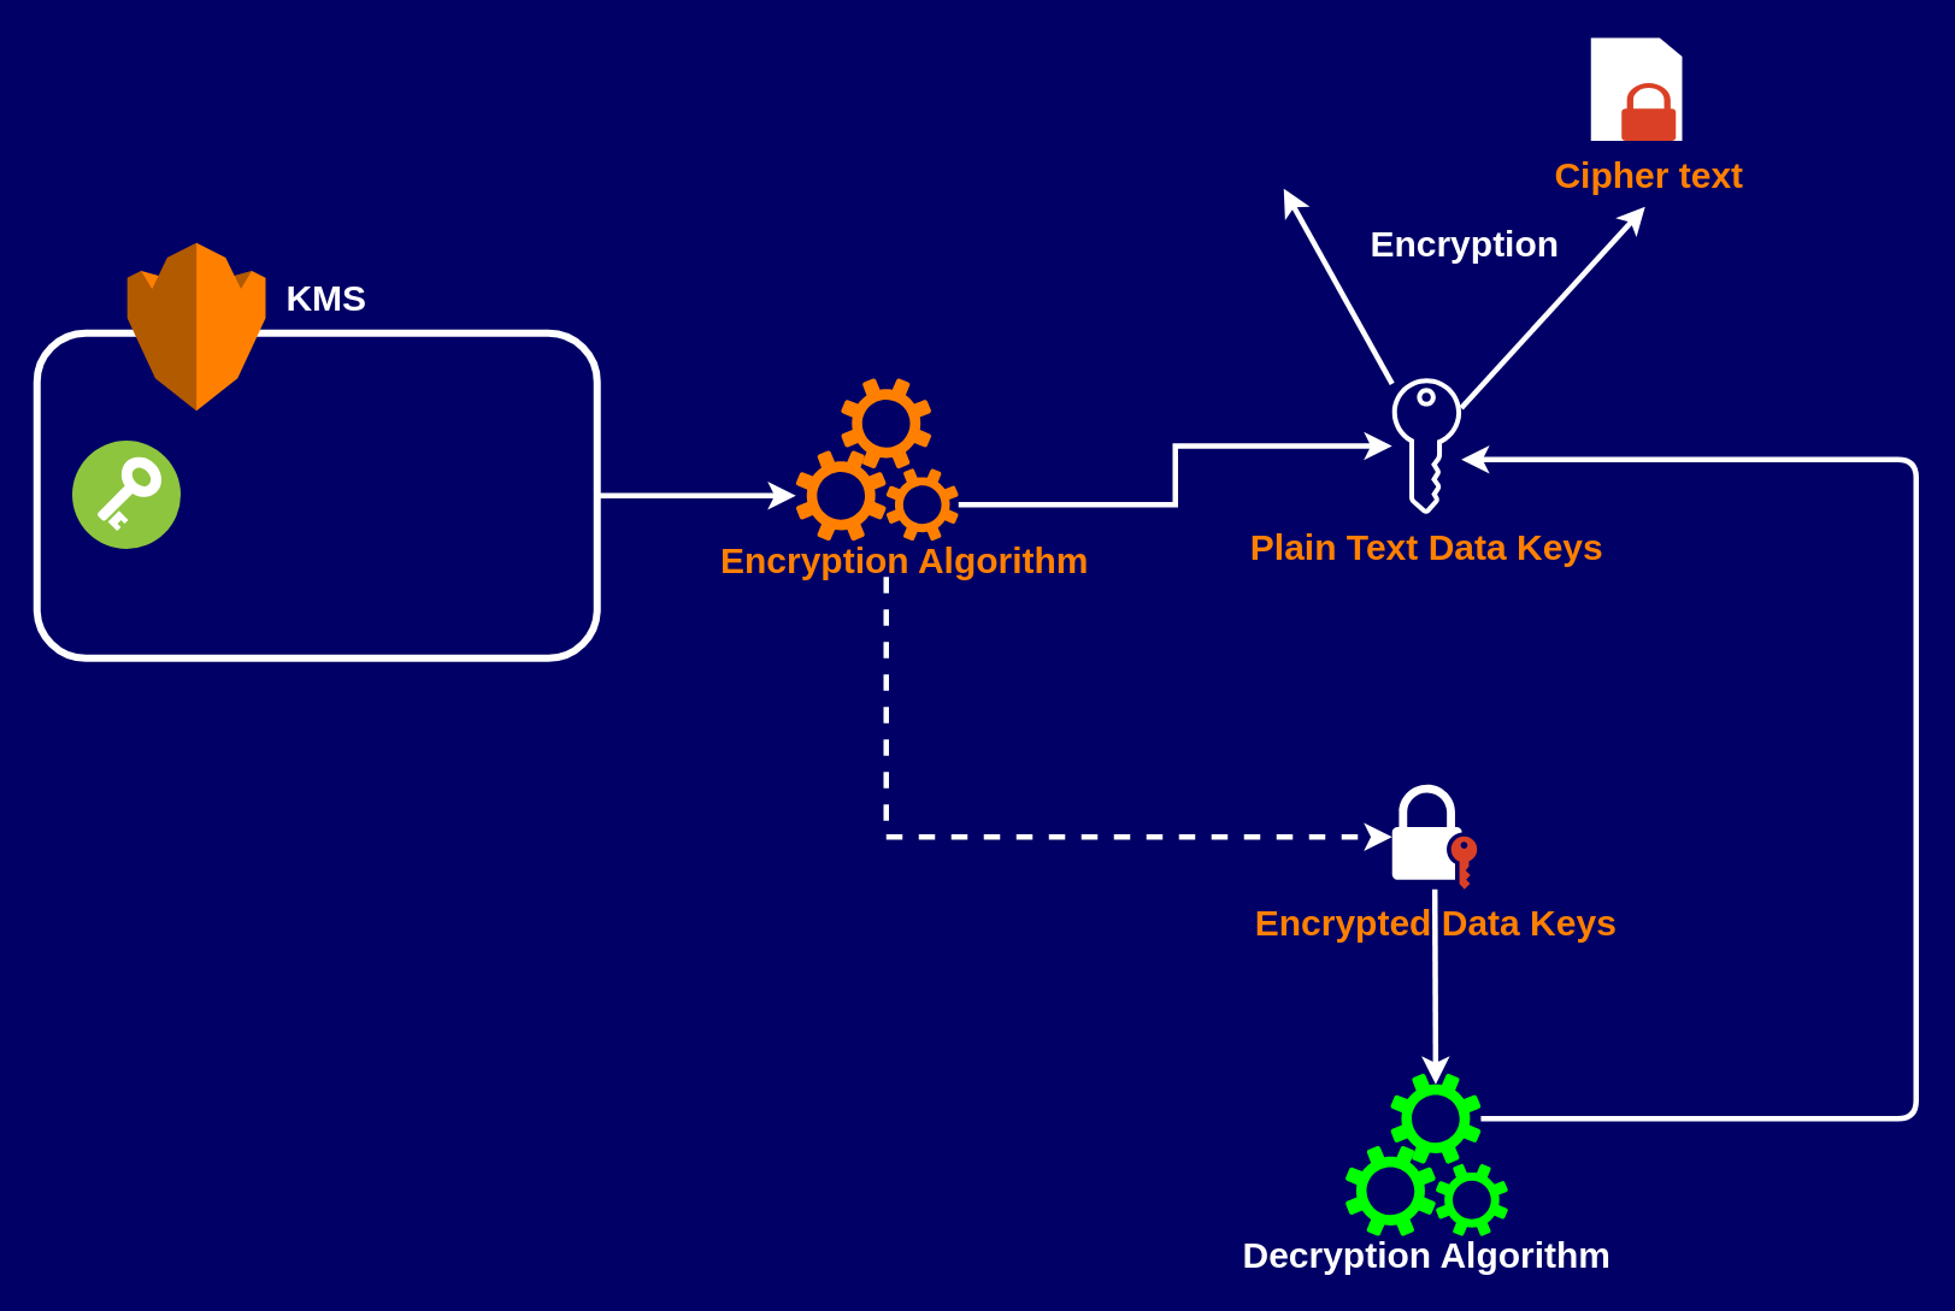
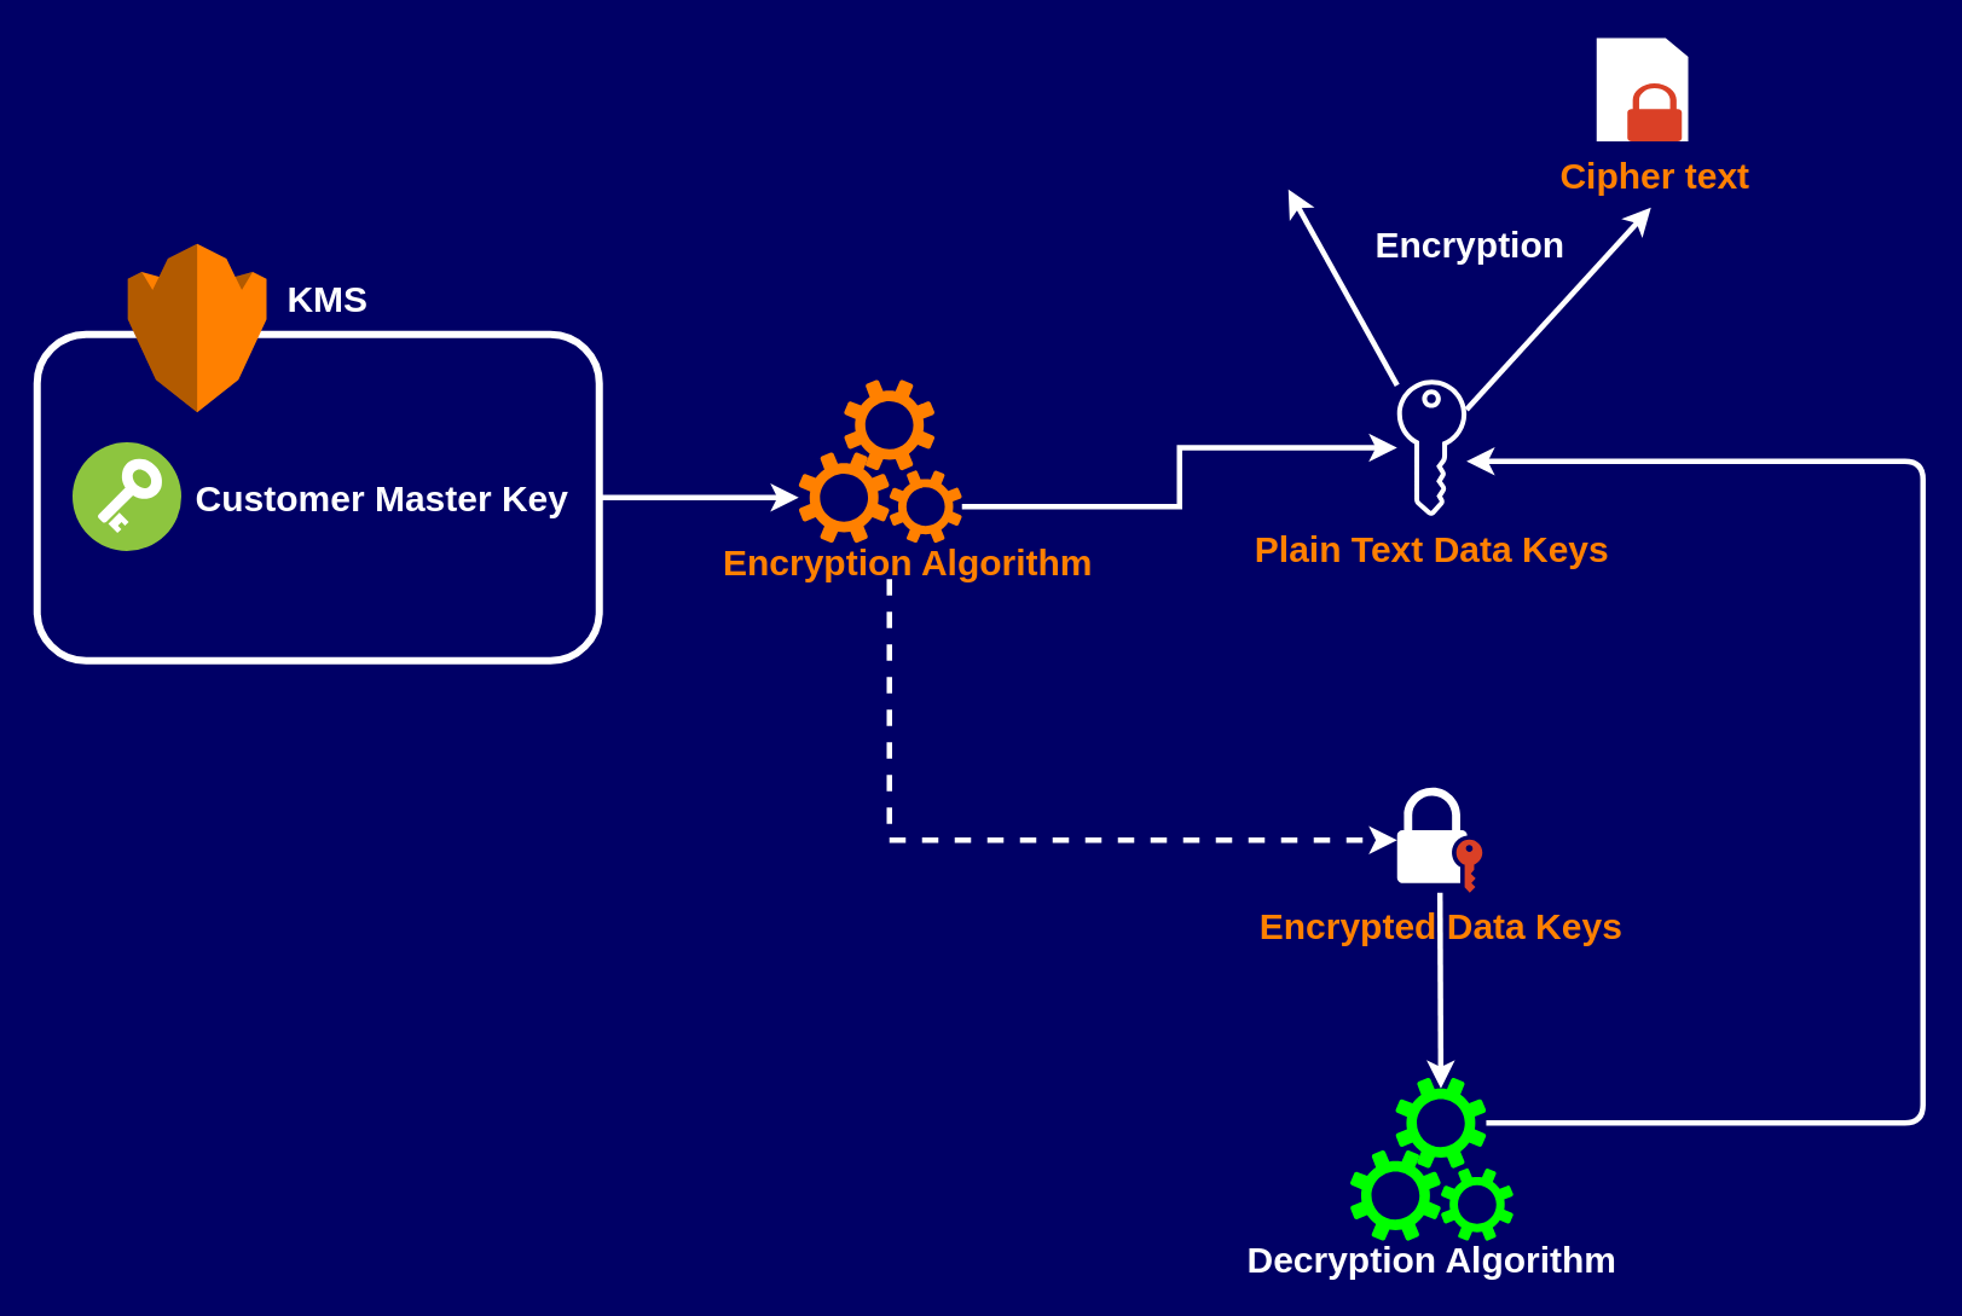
+ <mxCell id="7" value="&lt;font color=&quot;#ffffff&quot;&gt;&lt;span style=&quot;font-size: 20px&quot;&gt;&lt;b&gt;Customer Master Key&lt;/b&gt;&lt;/span&gt;&lt;/font&gt;" style="text;html=1;resizable=0;autosize=1;align=center;verticalAlign=middle;points=[];fillColor=none;strokeColor=none;rounded=0;" vertex="1" parent="1"><mxGeometry x="100" y="264" width="220" height="20" as="geometry" /></mxCell>
